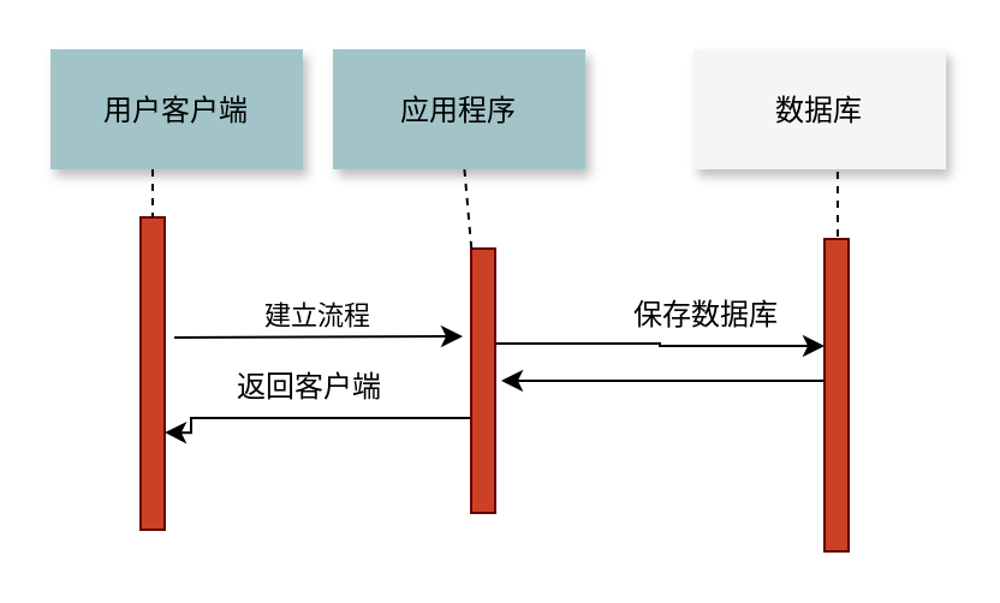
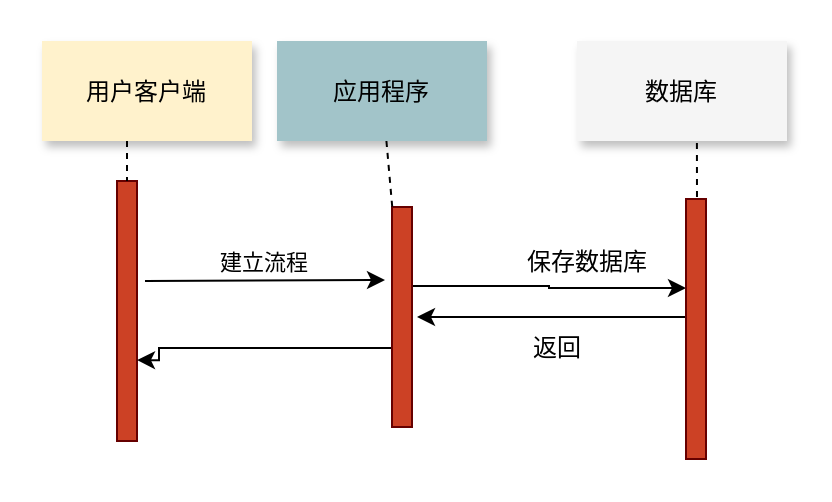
- <mxCell id="3" value="用户客户端" style="shadow=1;fillColor=#A2C4C9;strokeColor=none" parent="1" vertex="1"><mxGeometry x="20.5" y="20" width="105" height="50" as="geometry" /></mxCell>
+ <mxCell id="3" value="用户客户端" style="shadow=1;fillColor=#fff2cc;strokeColor=none;" parent="1" vertex="1"><mxGeometry x="20.5" y="20" width="105" height="50" as="geometry" /></mxCell>
- <mxCell id="17" value="返回客户端" style="text;html=1;align=center;verticalAlign=middle;resizable=0;points=[];autosize=1;strokeColor=none;fillColor=none;" parent="1" vertex="1"><mxGeometry x="88" y="146" width="80" height="30" as="geometry" /></mxCell>
+ <mxCell id="16" value="返回&lt;br&gt;" style="text;html=1;align=center;verticalAlign=middle;resizable=0;points=[];autosize=1;strokeColor=none;fillColor=none;" parent="1" vertex="1"><mxGeometry x="253" y="159" width="50" height="30" as="geometry" /></mxCell>
